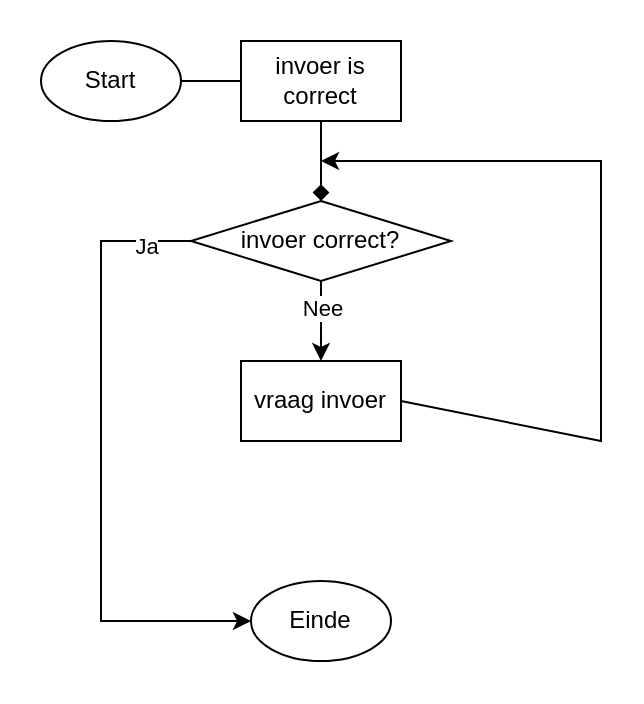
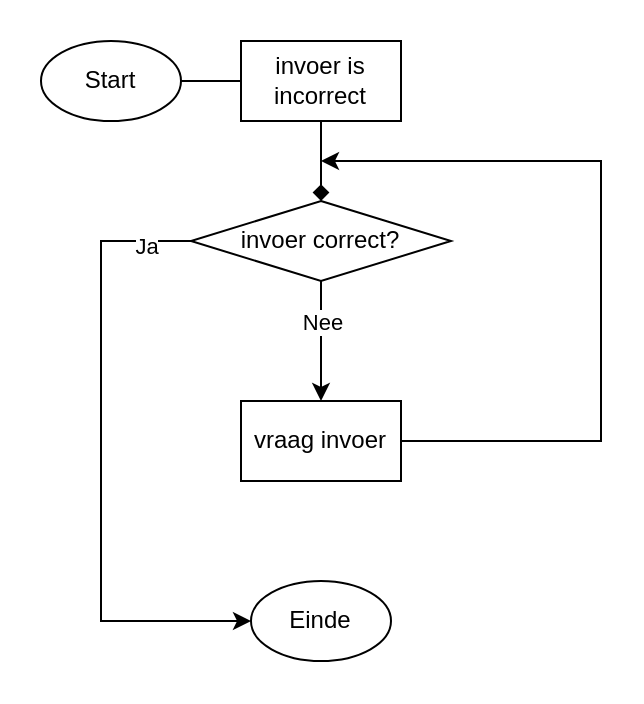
- <mxCell id="5" value="invoer is correct" style="rounded=0;whiteSpace=wrap;html=1;" vertex="1" parent="1"><mxGeometry x="120" y="20" width="80" height="40" as="geometry" /></mxCell>
+ <mxCell id="5" value="invoer is incorrect" style="rounded=0;whiteSpace=wrap;html=1;" vertex="1" parent="1"><mxGeometry x="120" y="20" width="80" height="40" as="geometry" /></mxCell>
- <mxCell id="6" value="vraag invoer" style="rounded=0;whiteSpace=wrap;html=1;" vertex="1" parent="1"><mxGeometry x="120" y="180" width="80" height="40" as="geometry" /></mxCell>
+ <mxCell id="6" value="vraag invoer" style="rounded=0;whiteSpace=wrap;html=1;" vertex="1" parent="1"><mxGeometry x="120" y="200" width="80" height="40" as="geometry" /></mxCell>
